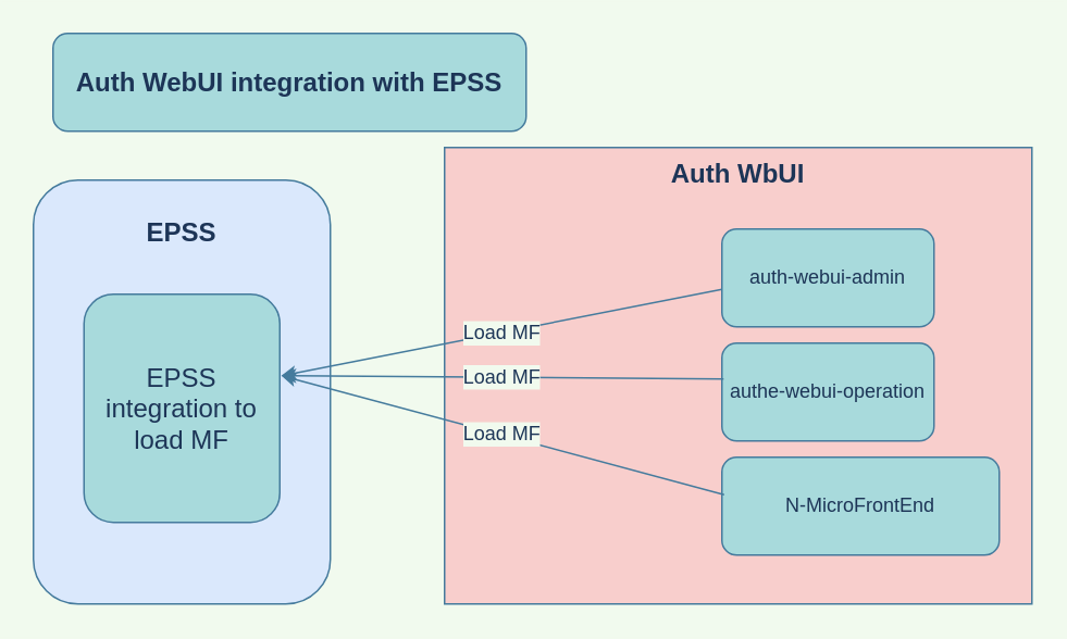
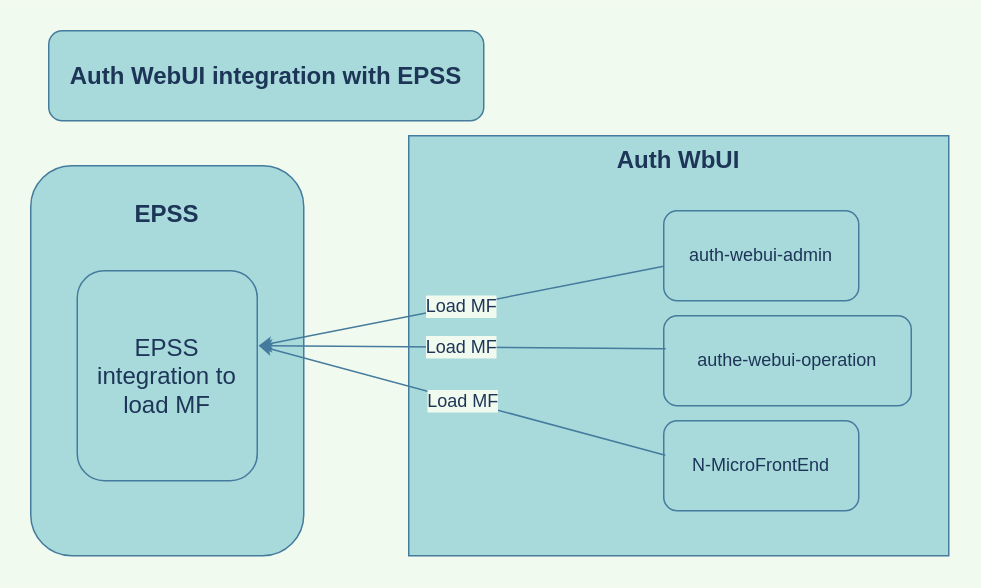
- <mxCell id="4" value="Auth WbUI" style="rounded=1;whiteSpace=wrap;html=1;fontSize=16;arcSize=0;verticalAlign=top;fontStyle=1;fillColor=#f8cecc;strokeColor=#457B9D;fontColor=#1D3557;" parent="1" vertex="1"><mxGeometry x="272" y="90" width="360" height="280" as="geometry" /></mxCell>
+ <mxCell id="4" value="Auth WbUI" style="rounded=1;whiteSpace=wrap;html=1;fontSize=16;arcSize=0;verticalAlign=top;fontStyle=1;fillColor=#A8DADC;strokeColor=#457B9D;fontColor=#1D3557;" parent="1" vertex="1"><mxGeometry x="272" y="90" width="360" height="280" as="geometry" /></mxCell>
- <mxCell id="3" value="&lt;p style=&quot;line-height: 120%&quot;&gt;EPSS&lt;/p&gt;" style="rounded=1;whiteSpace=wrap;html=1;fontSize=16;align=center;verticalAlign=top;fontStyle=1;fillColor=#dae8fc;strokeColor=#457B9D;fontColor=#1D3557;" parent="1" vertex="1"><mxGeometry x="20" y="110" width="182" height="260" as="geometry" /></mxCell>
+ <mxCell id="3" value="&lt;p style=&quot;line-height: 120%&quot;&gt;EPSS&lt;/p&gt;" style="rounded=1;whiteSpace=wrap;html=1;fontSize=16;align=center;verticalAlign=top;fontStyle=1;fillColor=#A8DADC;strokeColor=#457B9D;fontColor=#1D3557;" parent="1" vertex="1"><mxGeometry x="20" y="110" width="182" height="260" as="geometry" /></mxCell>
- <mxCell id="7" value="authe-webui-operation" style="rounded=1;whiteSpace=wrap;html=1;fontSize=12;verticalAlign=middle;fillColor=#A8DADC;strokeColor=#457B9D;fontColor=#1D3557;" vertex="1" parent="1"><mxGeometry x="442" y="210" width="130" height="60" as="geometry" /></mxCell>
+ <mxCell id="7" value="authe-webui-operation" style="rounded=1;whiteSpace=wrap;html=1;fontSize=12;verticalAlign=middle;fillColor=#A8DADC;strokeColor=#457B9D;fontColor=#1D3557;" vertex="1" parent="1"><mxGeometry x="442" y="210" width="165" height="60" as="geometry" /></mxCell>
- <mxCell id="8" value="N-MicroFrontEnd" style="rounded=1;whiteSpace=wrap;html=1;fontSize=12;verticalAlign=middle;fillColor=#A8DADC;strokeColor=#457B9D;fontColor=#1D3557;" vertex="1" parent="1"><mxGeometry x="442" y="280" width="170" height="60" as="geometry" /></mxCell>
+ <mxCell id="8" value="N-MicroFrontEnd" style="rounded=1;whiteSpace=wrap;html=1;fontSize=12;verticalAlign=middle;fillColor=#A8DADC;strokeColor=#457B9D;fontColor=#1D3557;" vertex="1" parent="1"><mxGeometry x="442" y="280" width="130" height="60" as="geometry" /></mxCell>
